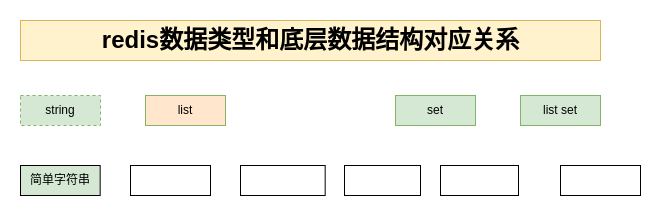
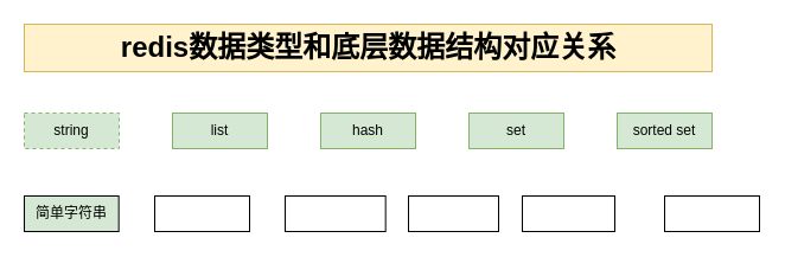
- <mxCell id="5" value="list" style="rounded=0;whiteSpace=wrap;html=1;fillColor=#ffe6cc;strokeColor=#82b366;" vertex="1" parent="3"><mxGeometry x="125.0" width="80.0" height="30" as="geometry" /></mxCell>
+ <mxCell id="5" value="list" style="rounded=0;whiteSpace=wrap;html=1;fillColor=#d5e8d4;strokeColor=#82b366;" vertex="1" parent="3"><mxGeometry x="125.0" width="80.0" height="30" as="geometry" /></mxCell>
+ <mxCell id="6" value="hash" style="rounded=0;whiteSpace=wrap;html=1;fillColor=#d5e8d4;strokeColor=#82b366;" vertex="1" parent="3"><mxGeometry x="250.0" width="80.0" height="30" as="geometry" /></mxCell>
- <mxCell id="8" value="list set" style="rounded=0;whiteSpace=wrap;html=1;fillColor=#d5e8d4;strokeColor=#82b366;" vertex="1" parent="3"><mxGeometry x="500.0" width="80.0" height="30" as="geometry" /></mxCell>
+ <mxCell id="8" value="sorted set" style="rounded=0;whiteSpace=wrap;html=1;fillColor=#d5e8d4;strokeColor=#82b366;" vertex="1" parent="3"><mxGeometry x="500.0" width="80.0" height="30" as="geometry" /></mxCell>
